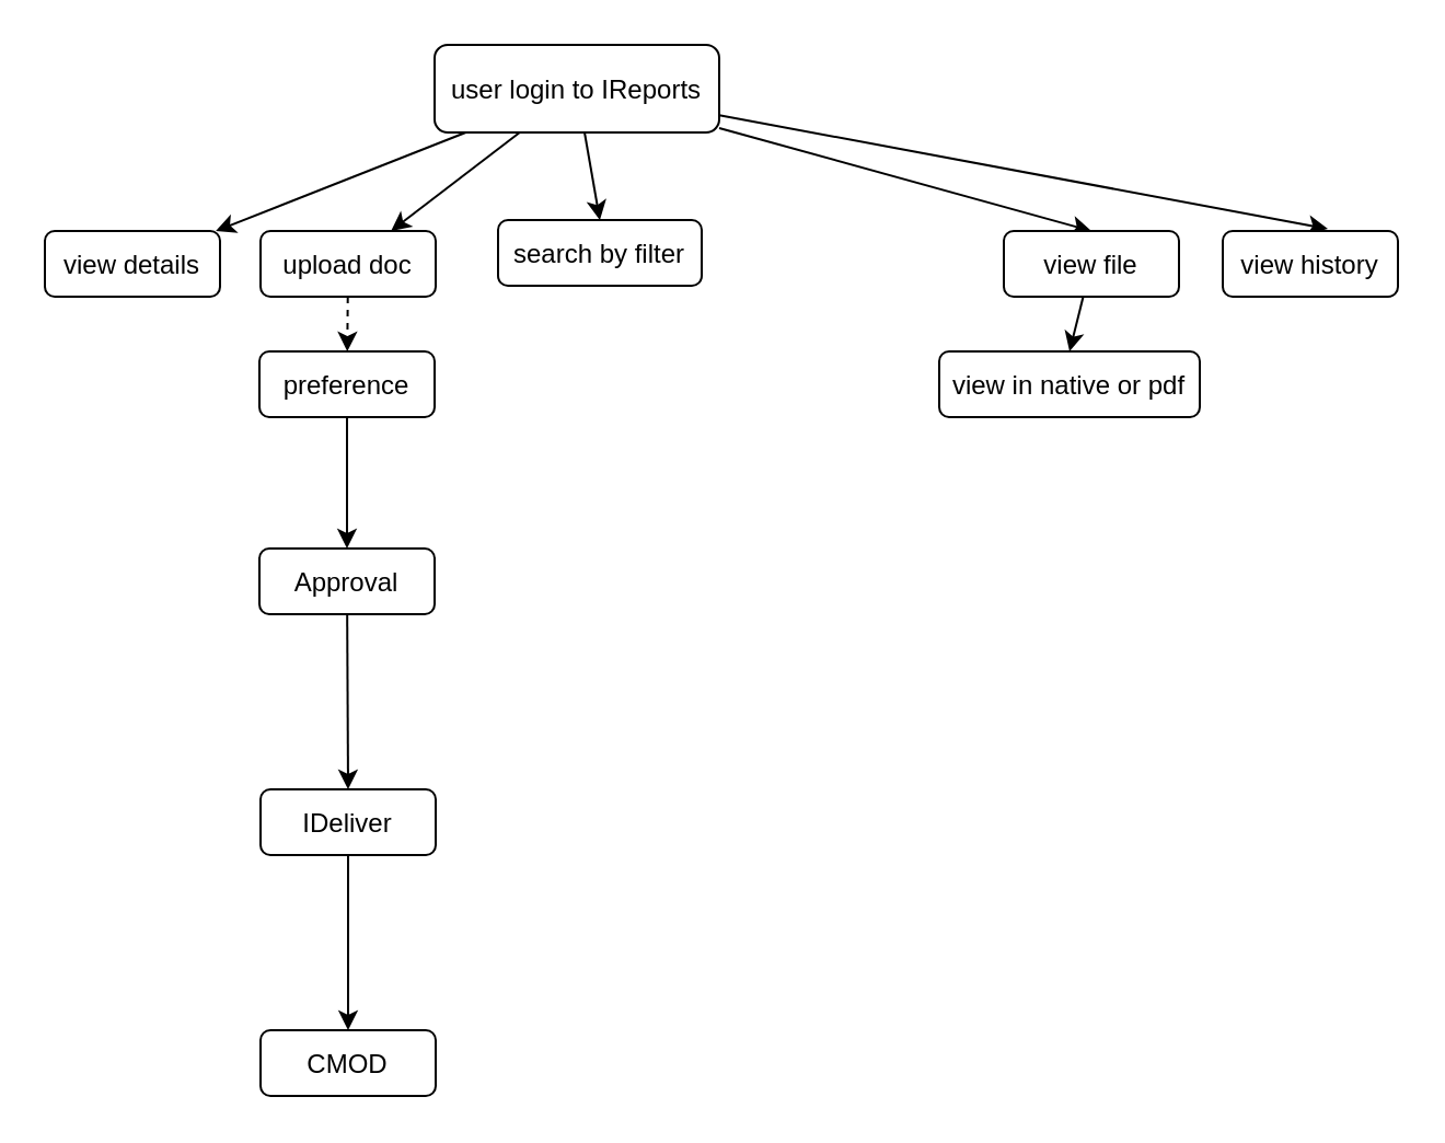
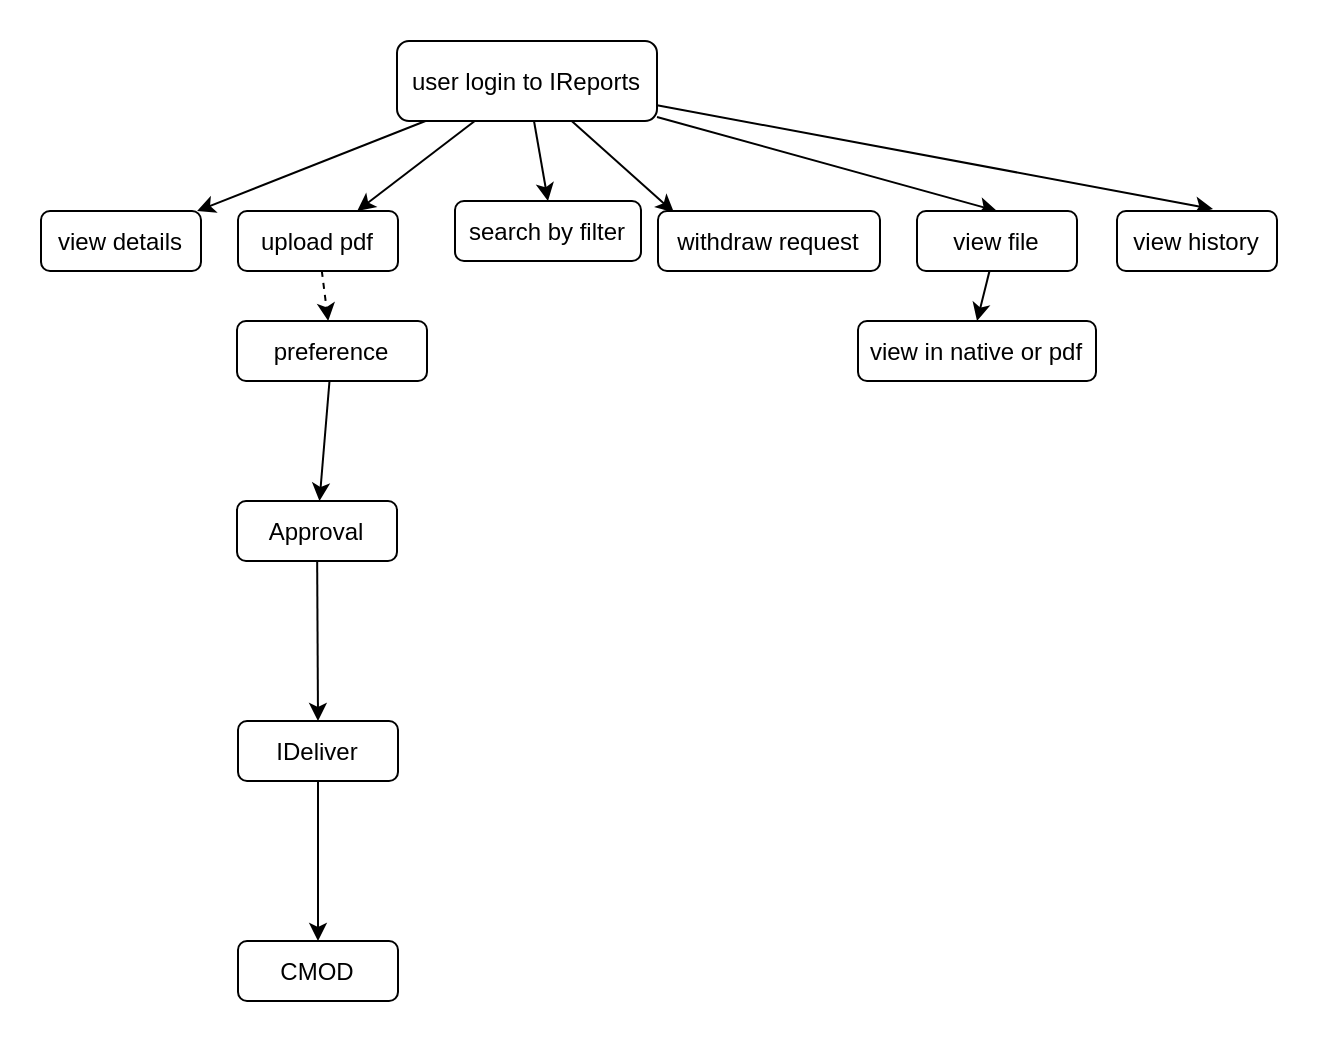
+ <mxCell id="4" style="edgeStyle=none;rounded=0;orthogonalLoop=1;jettySize=auto;html=1;entryX=0.072;entryY=0.025;entryDx=0;entryDy=0;entryPerimeter=0;" edge="1" parent="1" source="8" target="12"><mxGeometry relative="1" as="geometry" /></mxCell>
+ <mxCell id="12" value="withdraw request" style="rounded=1;" vertex="1" parent="1"><mxGeometry x="328.5" y="105" width="111" height="30" as="geometry" /></mxCell>
- <mxCell id="10" value="upload doc" style="rounded=1;" vertex="1" parent="1"><mxGeometry x="118.5" y="105" width="80" height="30" as="geometry" /></mxCell>
+ <mxCell id="10" value="upload pdf" style="rounded=1;" vertex="1" parent="1"><mxGeometry x="118.5" y="105" width="80" height="30" as="geometry" /></mxCell>
- <mxCell id="19" value="preference" style="rounded=1;" vertex="1" parent="1"><mxGeometry x="118" y="160" width="80" height="30" as="geometry" /></mxCell>
+ <mxCell id="19" value="preference" style="rounded=1;" vertex="1" parent="1"><mxGeometry x="118" y="160" width="95" height="30" as="geometry" /></mxCell>
